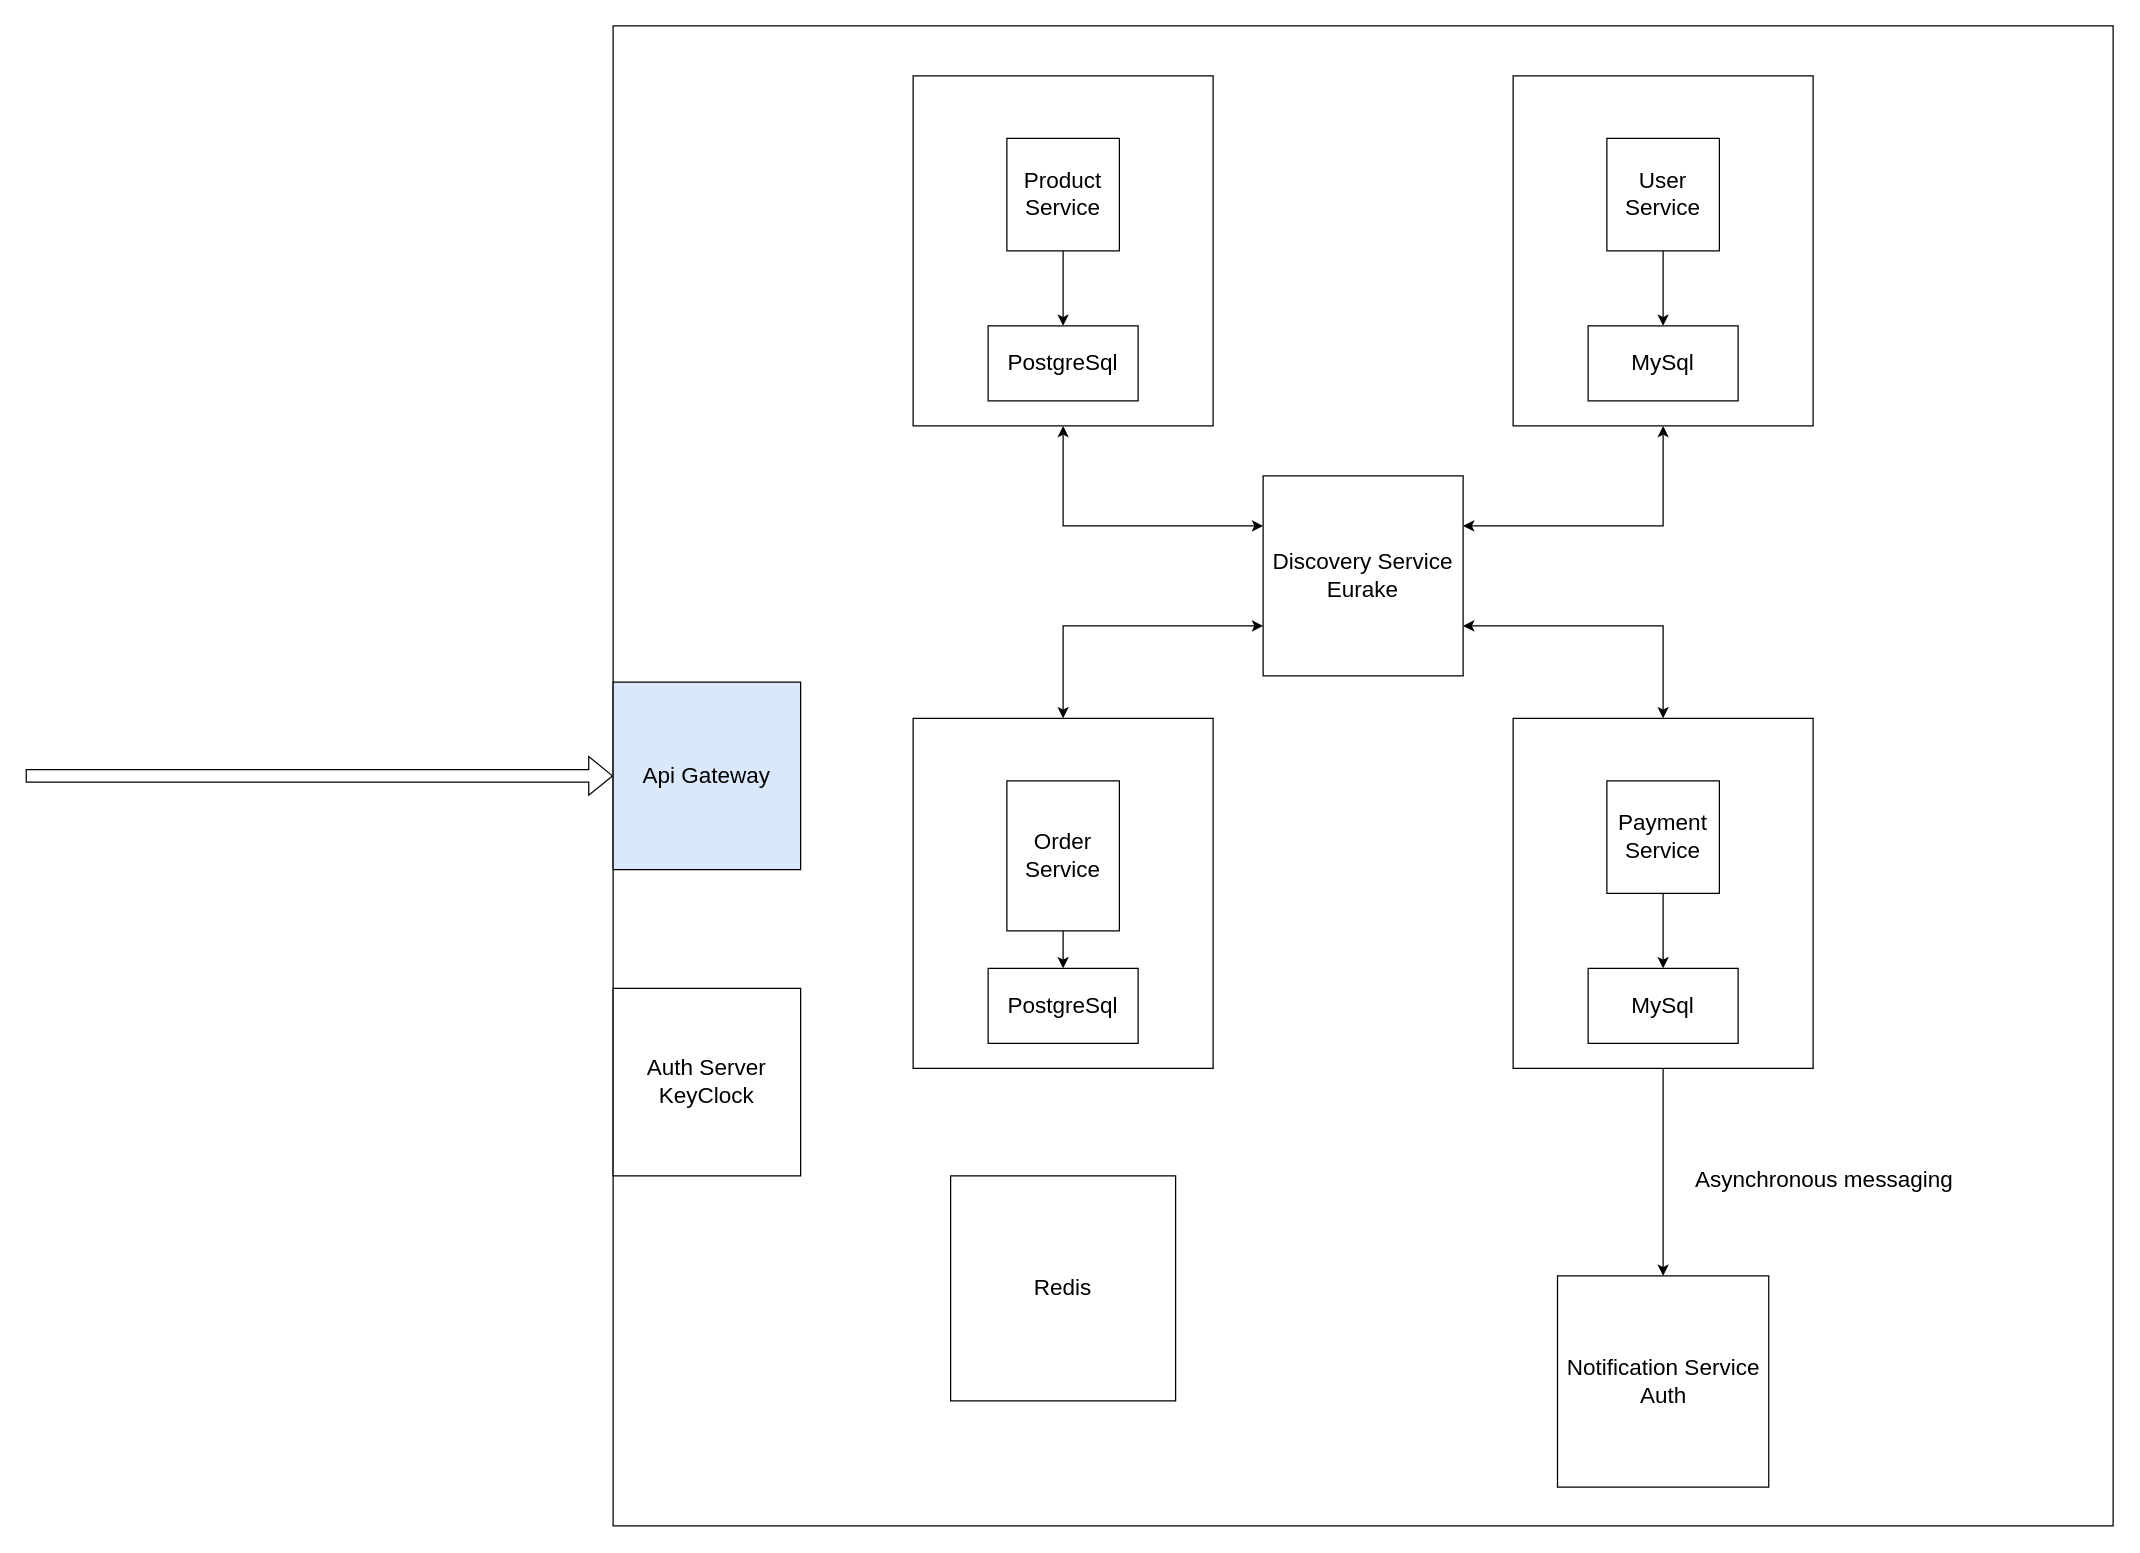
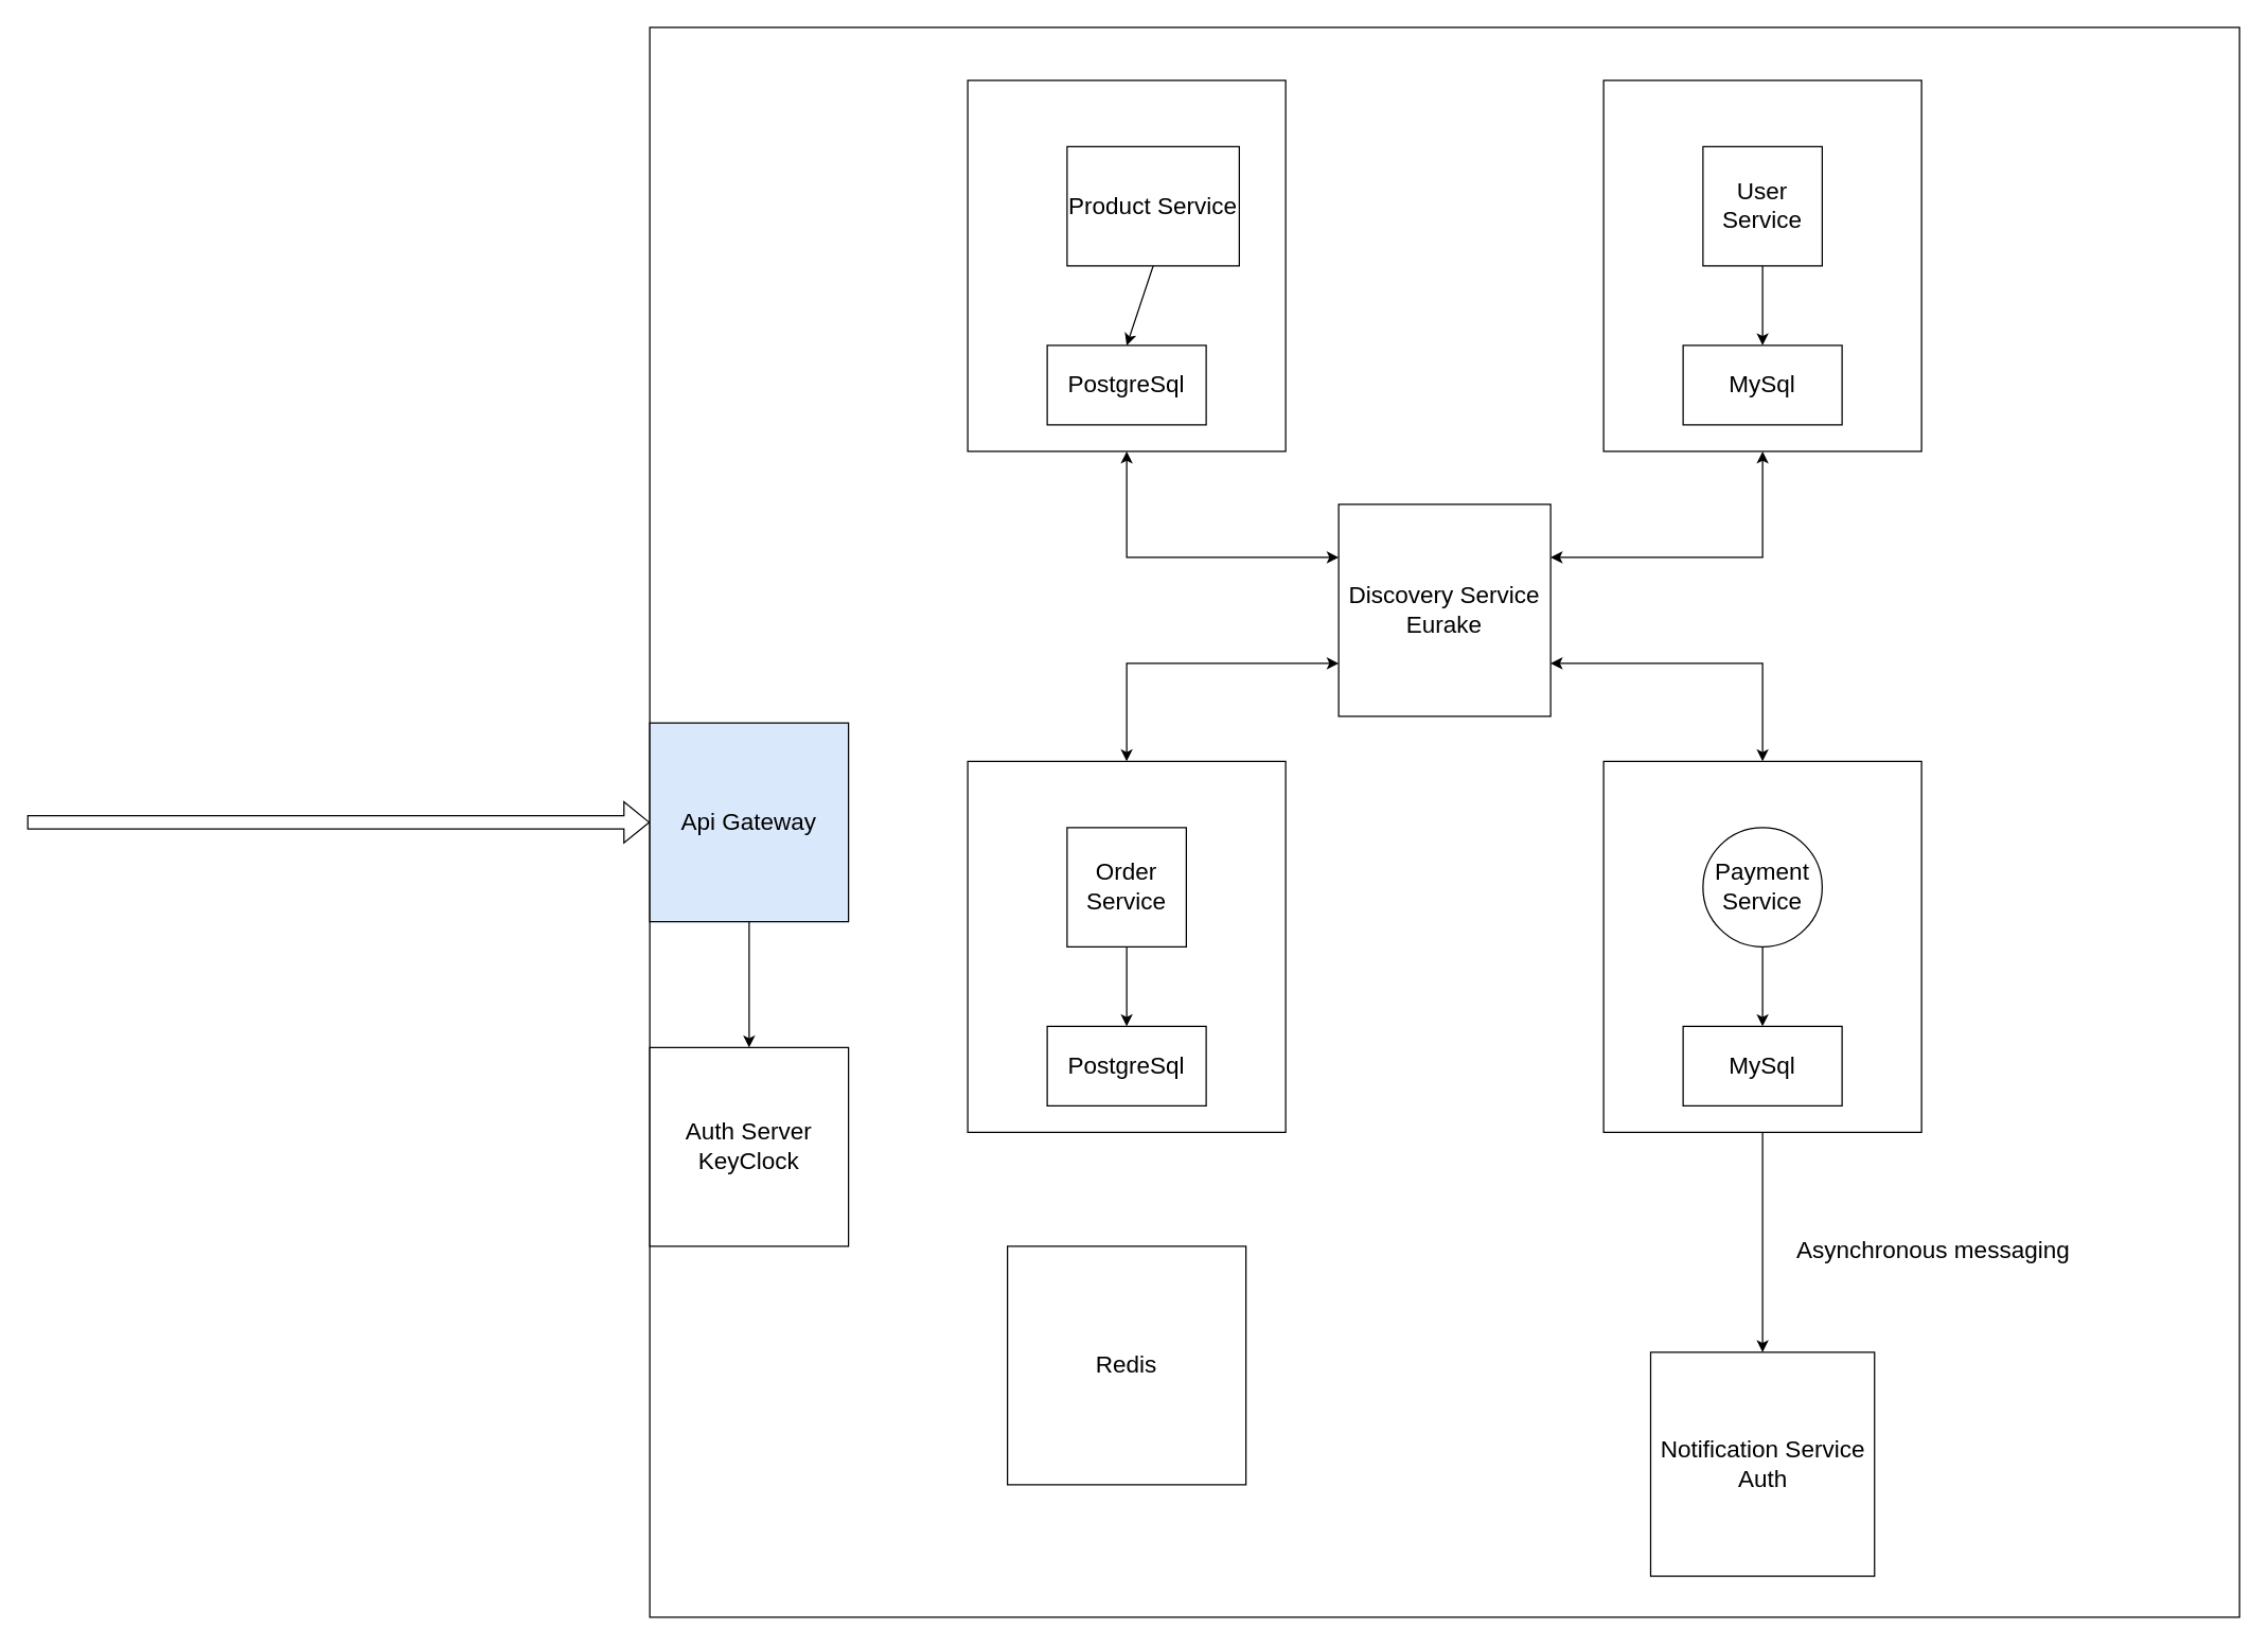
- <mxCell id="4" value="&lt;font style=&quot;font-size: 18px;&quot;&gt;Product Service&lt;/font&gt;" style="whiteSpace=wrap;html=1;aspect=fixed;" vertex="1" parent="1"><mxGeometry x="805" y="110" width="90" height="90" as="geometry" /></mxCell>
+ <mxCell id="4" value="&lt;font style=&quot;font-size: 18px;&quot;&gt;Product Service&lt;/font&gt;" style="whiteSpace=wrap;html=1;aspect=fixed;" vertex="1" parent="1"><mxGeometry x="805" y="110" width="130" height="90" as="geometry" /></mxCell>
- <mxCell id="16" value="&lt;font style=&quot;font-size: 18px;&quot;&gt;Payment Service&lt;/font&gt;" style="whiteSpace=wrap;html=1;aspect=fixed;" vertex="1" parent="1"><mxGeometry x="1285" y="624" width="90" height="90" as="geometry" /></mxCell>
+ <mxCell id="16" value="&lt;font style=&quot;font-size: 18px;&quot;&gt;Payment Service&lt;/font&gt;" style="ellipse;whiteSpace=wrap;html=1;aspect=fixed;" vertex="1" parent="1"><mxGeometry x="1285" y="624" width="90" height="90" as="geometry" /></mxCell>
- <mxCell id="12" value="&lt;font style=&quot;font-size: 18px;&quot;&gt;Order Service&lt;/font&gt;" style="whiteSpace=wrap;html=1;aspect=fixed;" vertex="1" parent="1"><mxGeometry x="805" y="624" width="90" height="120" as="geometry" /></mxCell>
+ <mxCell id="12" value="&lt;font style=&quot;font-size: 18px;&quot;&gt;Order Service&lt;/font&gt;" style="whiteSpace=wrap;html=1;aspect=fixed;" vertex="1" parent="1"><mxGeometry x="805" y="624" width="90" height="90" as="geometry" /></mxCell>
+ <mxCell id="29" value="" style="endArrow=classic;html=1;rounded=0;exitX=0.5;exitY=1;exitDx=0;exitDy=0;" edge="1" parent="1" source="28" target="30"><mxGeometry width="50" height="50" relative="1" as="geometry"><mxPoint x="570" y="640" as="sourcePoint" /><mxPoint x="570" y="820" as="targetPoint" /></mxGeometry></mxCell>
